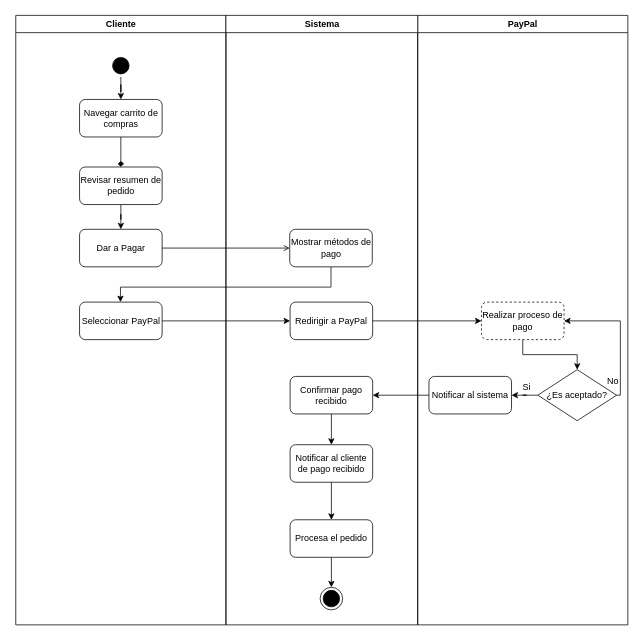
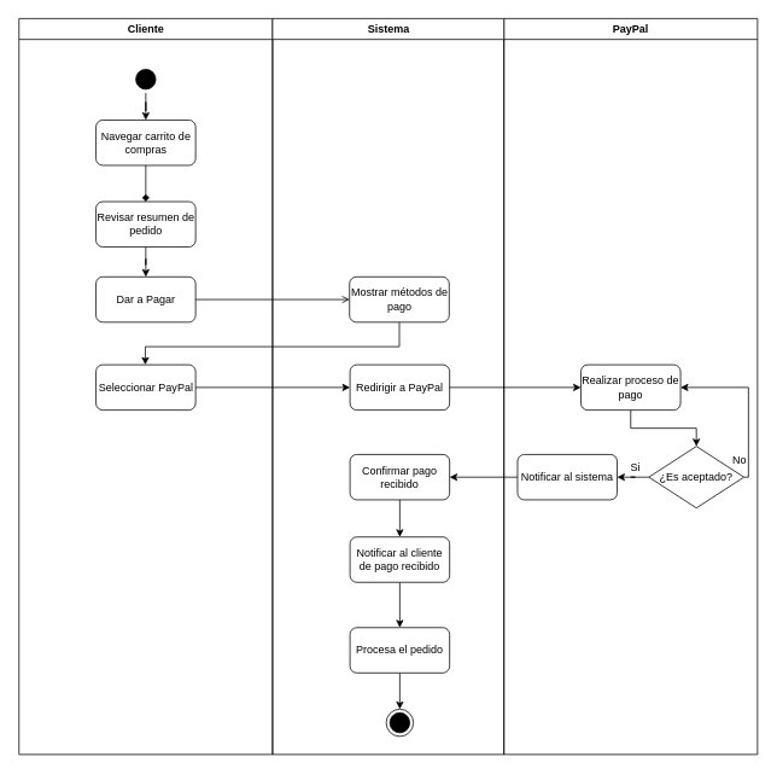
- <mxCell id="13" value="Realizar proceso de pago" style="glass=0;rounded=1;whiteSpace=wrap;dashed=1;" vertex="1" parent="11"><mxGeometry x="85" y="382" width="110" height="50" as="geometry" /></mxCell>
+ <mxCell id="13" value="Realizar proceso de pago" style="glass=0;rounded=1;whiteSpace=wrap;" vertex="1" parent="11"><mxGeometry x="85" y="382" width="110" height="50" as="geometry" /></mxCell>
